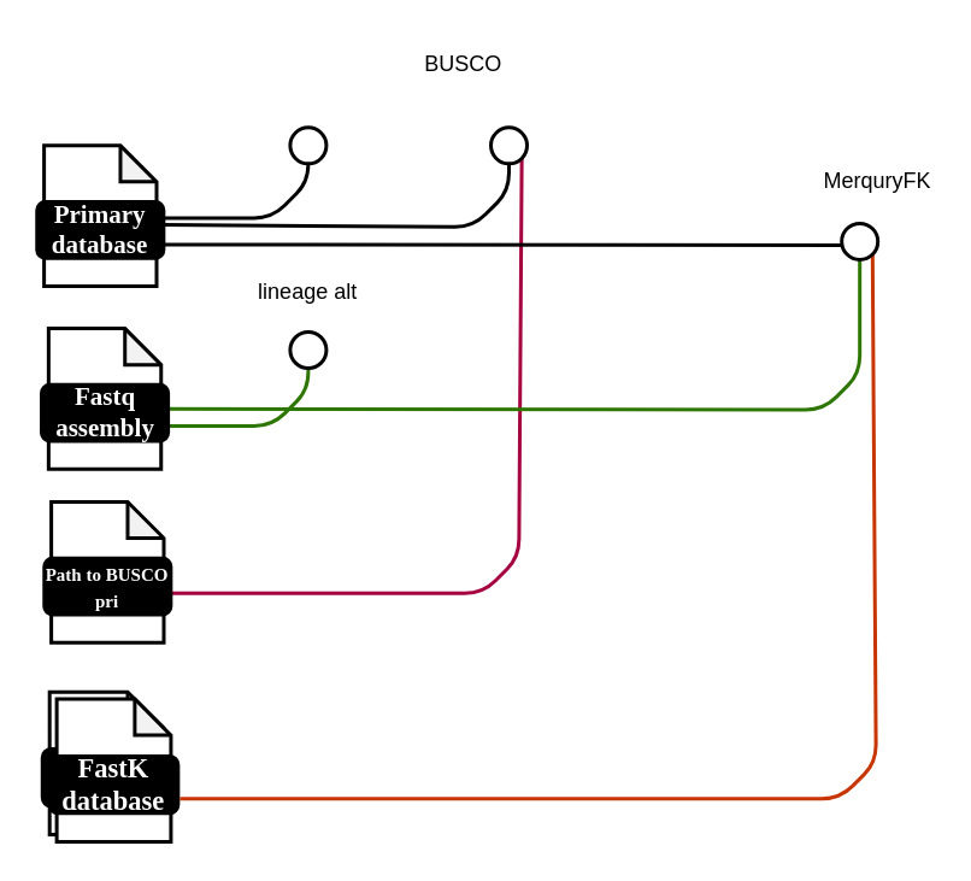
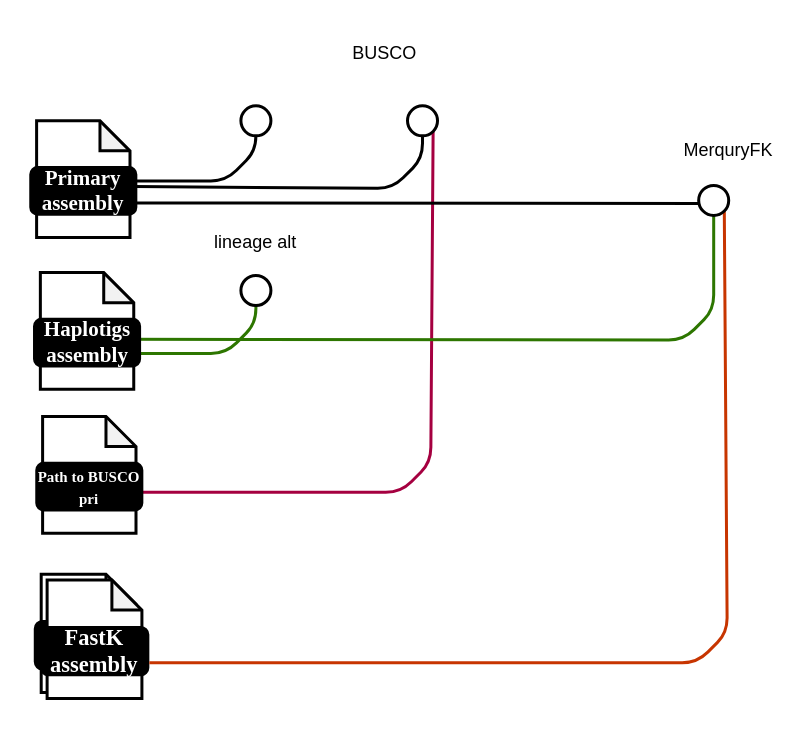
- <mxCell id="4" value="&lt;font size=&quot;1&quot; face=&quot;Maven Pro&quot; color=&quot;#ffffff&quot;&gt;&lt;b style=&quot;font-size: 14px;&quot;&gt;Primary database&lt;/b&gt;&lt;/font&gt;" style="rounded=1;whiteSpace=wrap;html=1;strokeWidth=2;fillColor=#000000;" vertex="1" parent="2"><mxGeometry y="31.112" width="70" height="31.112" as="geometry" /></mxCell>
+ <mxCell id="4" value="&lt;font size=&quot;1&quot; face=&quot;Maven Pro&quot; color=&quot;#ffffff&quot;&gt;&lt;b style=&quot;font-size: 14px;&quot;&gt;Primary assembly&lt;/b&gt;&lt;/font&gt;" style="rounded=1;whiteSpace=wrap;html=1;strokeWidth=2;fillColor=#000000;" vertex="1" parent="2"><mxGeometry y="31.112" width="70" height="31.112" as="geometry" /></mxCell>
- <mxCell id="29" value="&lt;font size=&quot;1&quot; face=&quot;Maven Pro&quot; color=&quot;#ffffff&quot;&gt;&lt;b style=&quot;font-size: 14px;&quot;&gt;Fastq assembly&lt;/b&gt;&lt;/font&gt;" style="rounded=1;whiteSpace=wrap;html=1;strokeWidth=2;fillColor=#000000;" vertex="1" parent="27"><mxGeometry y="31.112" width="70" height="31.112" as="geometry" /></mxCell>
+ <mxCell id="29" value="&lt;font size=&quot;1&quot; face=&quot;Maven Pro&quot; color=&quot;#ffffff&quot;&gt;&lt;b style=&quot;font-size: 14px;&quot;&gt;Haplotigs assembly&lt;/b&gt;&lt;/font&gt;" style="rounded=1;whiteSpace=wrap;html=1;strokeWidth=2;fillColor=#000000;" vertex="1" parent="27"><mxGeometry y="31.112" width="70" height="31.112" as="geometry" /></mxCell>
- <mxCell id="9" value="&lt;font data-font-src=&quot;https://fonts.googleapis.com/css?family=Maven+Pro&quot; face=&quot;Maven Pro&quot; color=&quot;#ffffff&quot;&gt;&lt;b&gt;&lt;font style=&quot;font-size: 15px;&quot;&gt;FastK database&lt;/font&gt;&lt;/b&gt;&lt;/font&gt;" style="rounded=1;whiteSpace=wrap;html=1;strokeWidth=2;fillColor=#000000;" vertex="1" parent="5"><mxGeometry x="3.947" y="35.524" width="71.053" height="31.577" as="geometry" /></mxCell>
+ <mxCell id="9" value="&lt;font data-font-src=&quot;https://fonts.googleapis.com/css?family=Maven+Pro&quot; face=&quot;Maven Pro&quot; color=&quot;#ffffff&quot;&gt;&lt;b&gt;&lt;font style=&quot;font-size: 15px;&quot;&gt;FastK assembly&lt;/font&gt;&lt;/b&gt;&lt;/font&gt;" style="rounded=1;whiteSpace=wrap;html=1;strokeWidth=2;fillColor=#000000;" vertex="1" parent="5"><mxGeometry x="3.947" y="35.524" width="71.053" height="31.577" as="geometry" /></mxCell>
